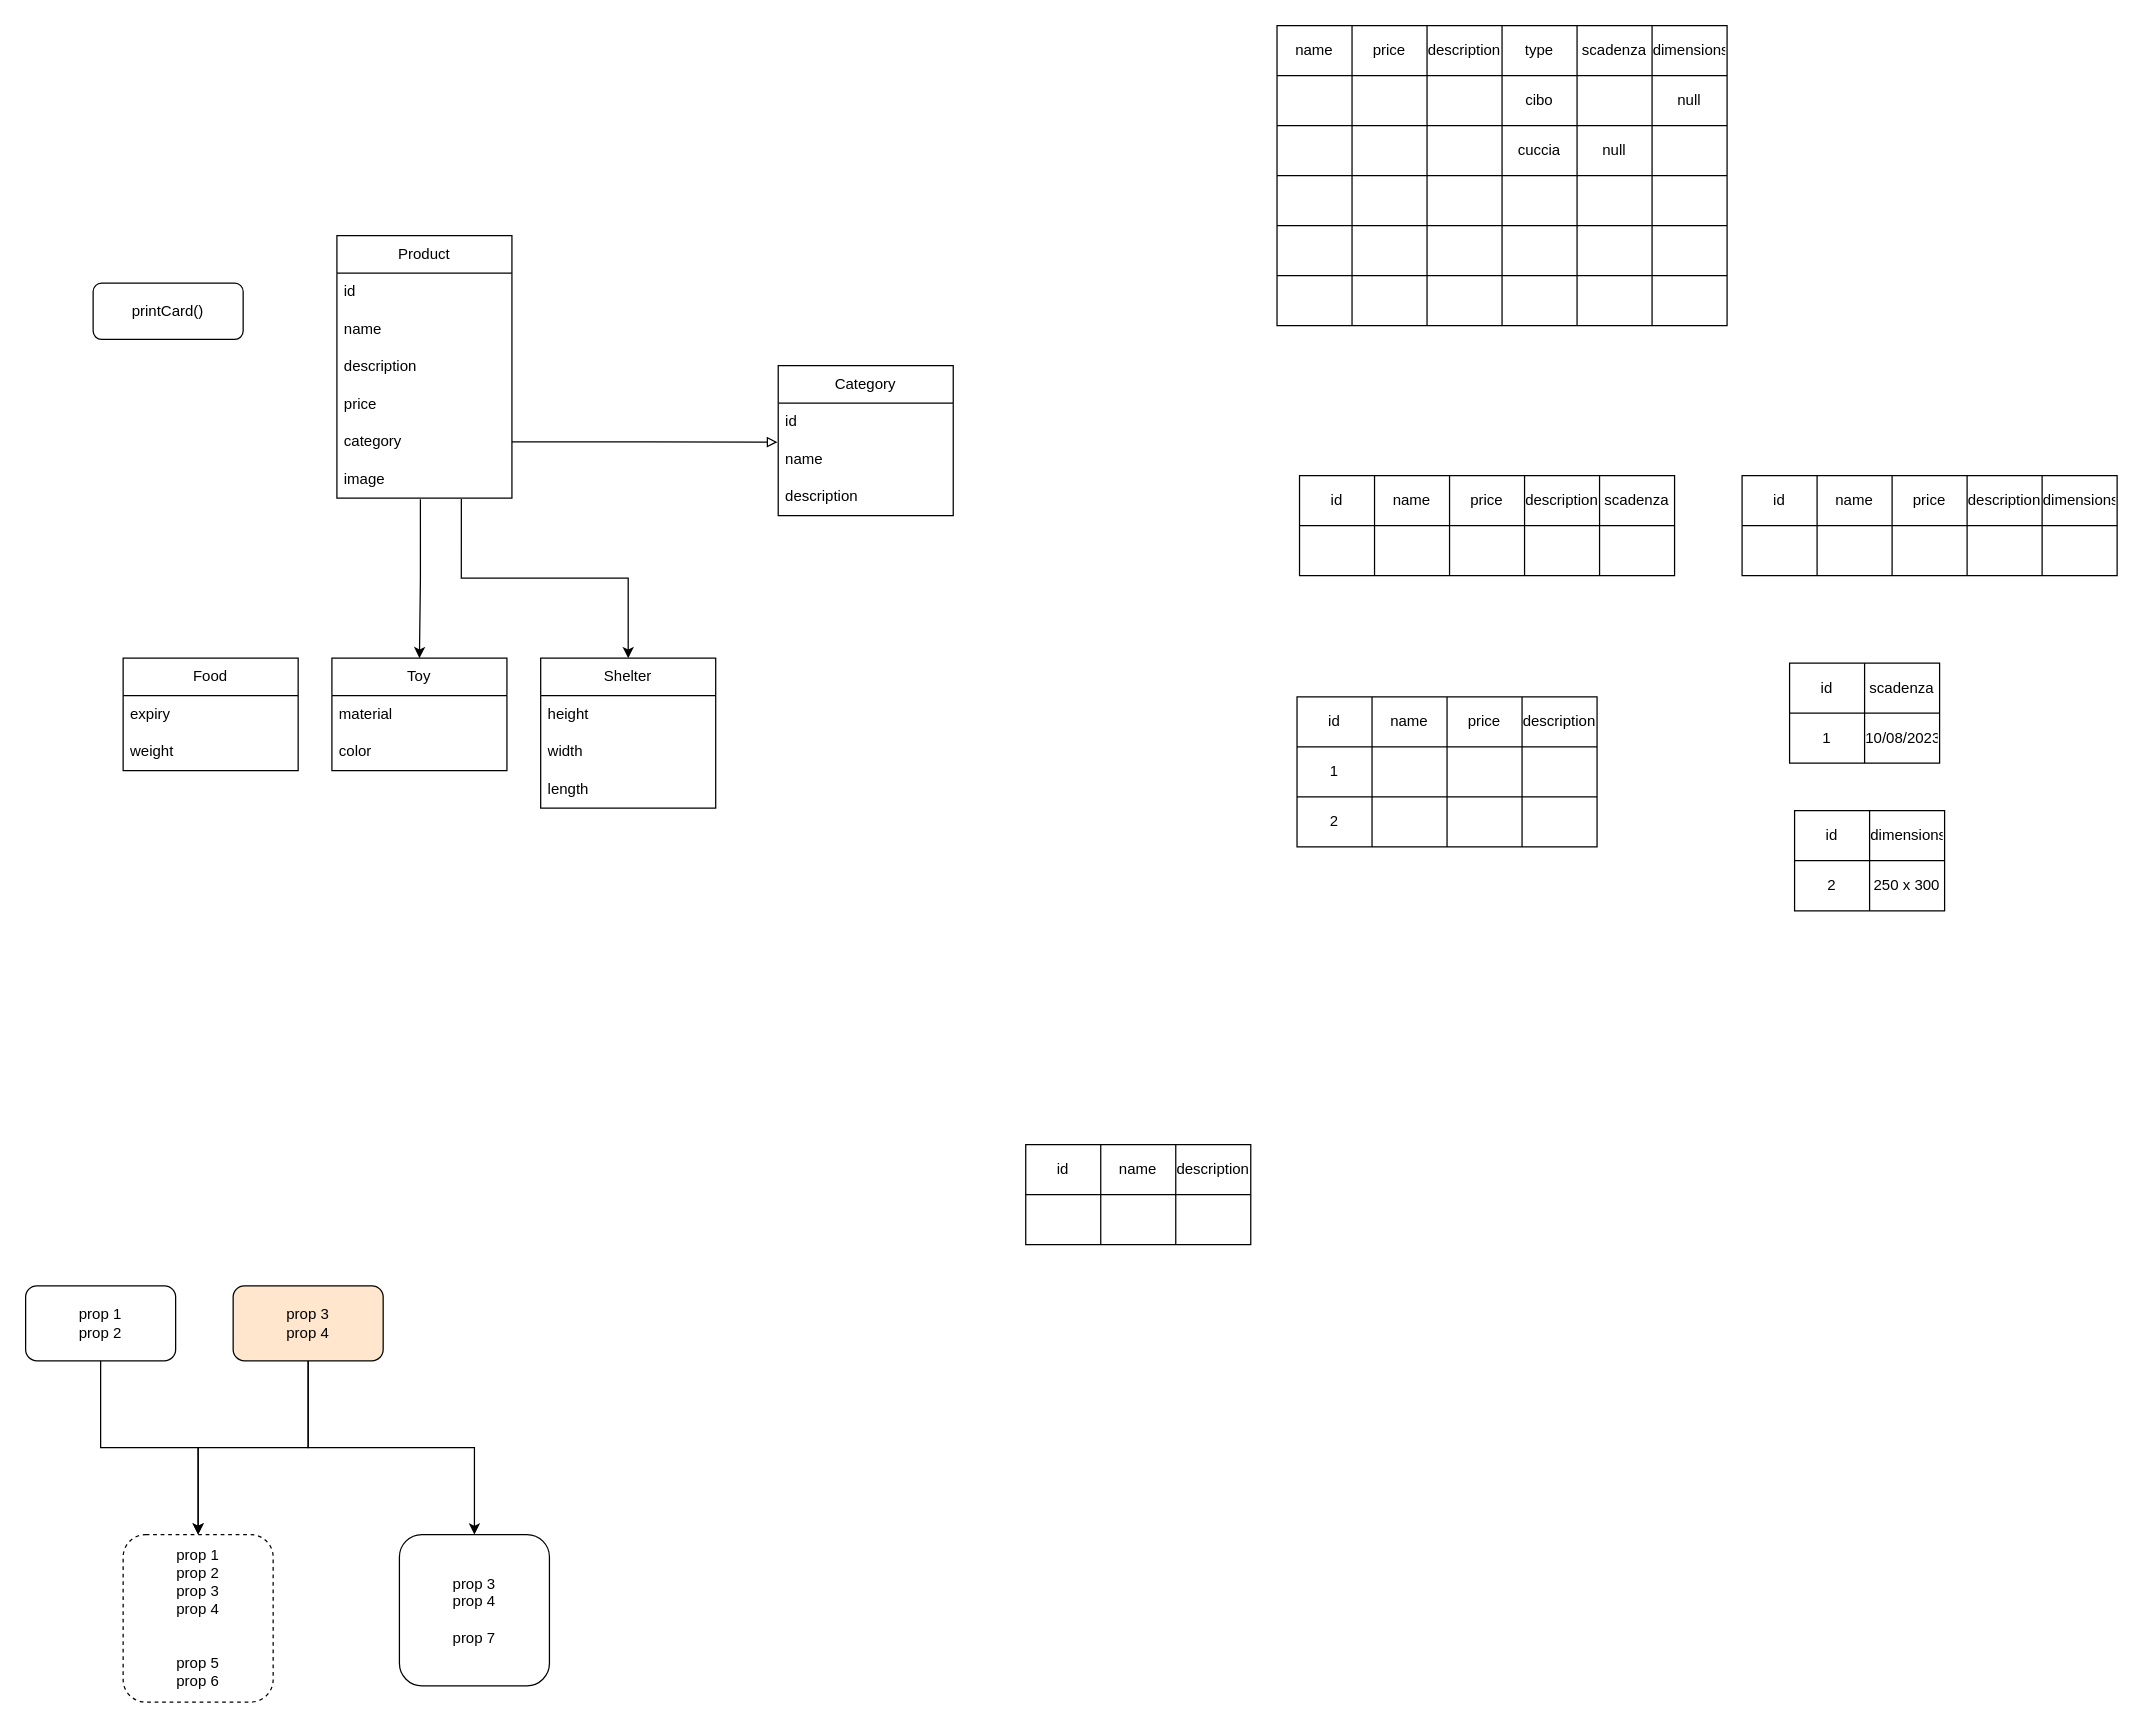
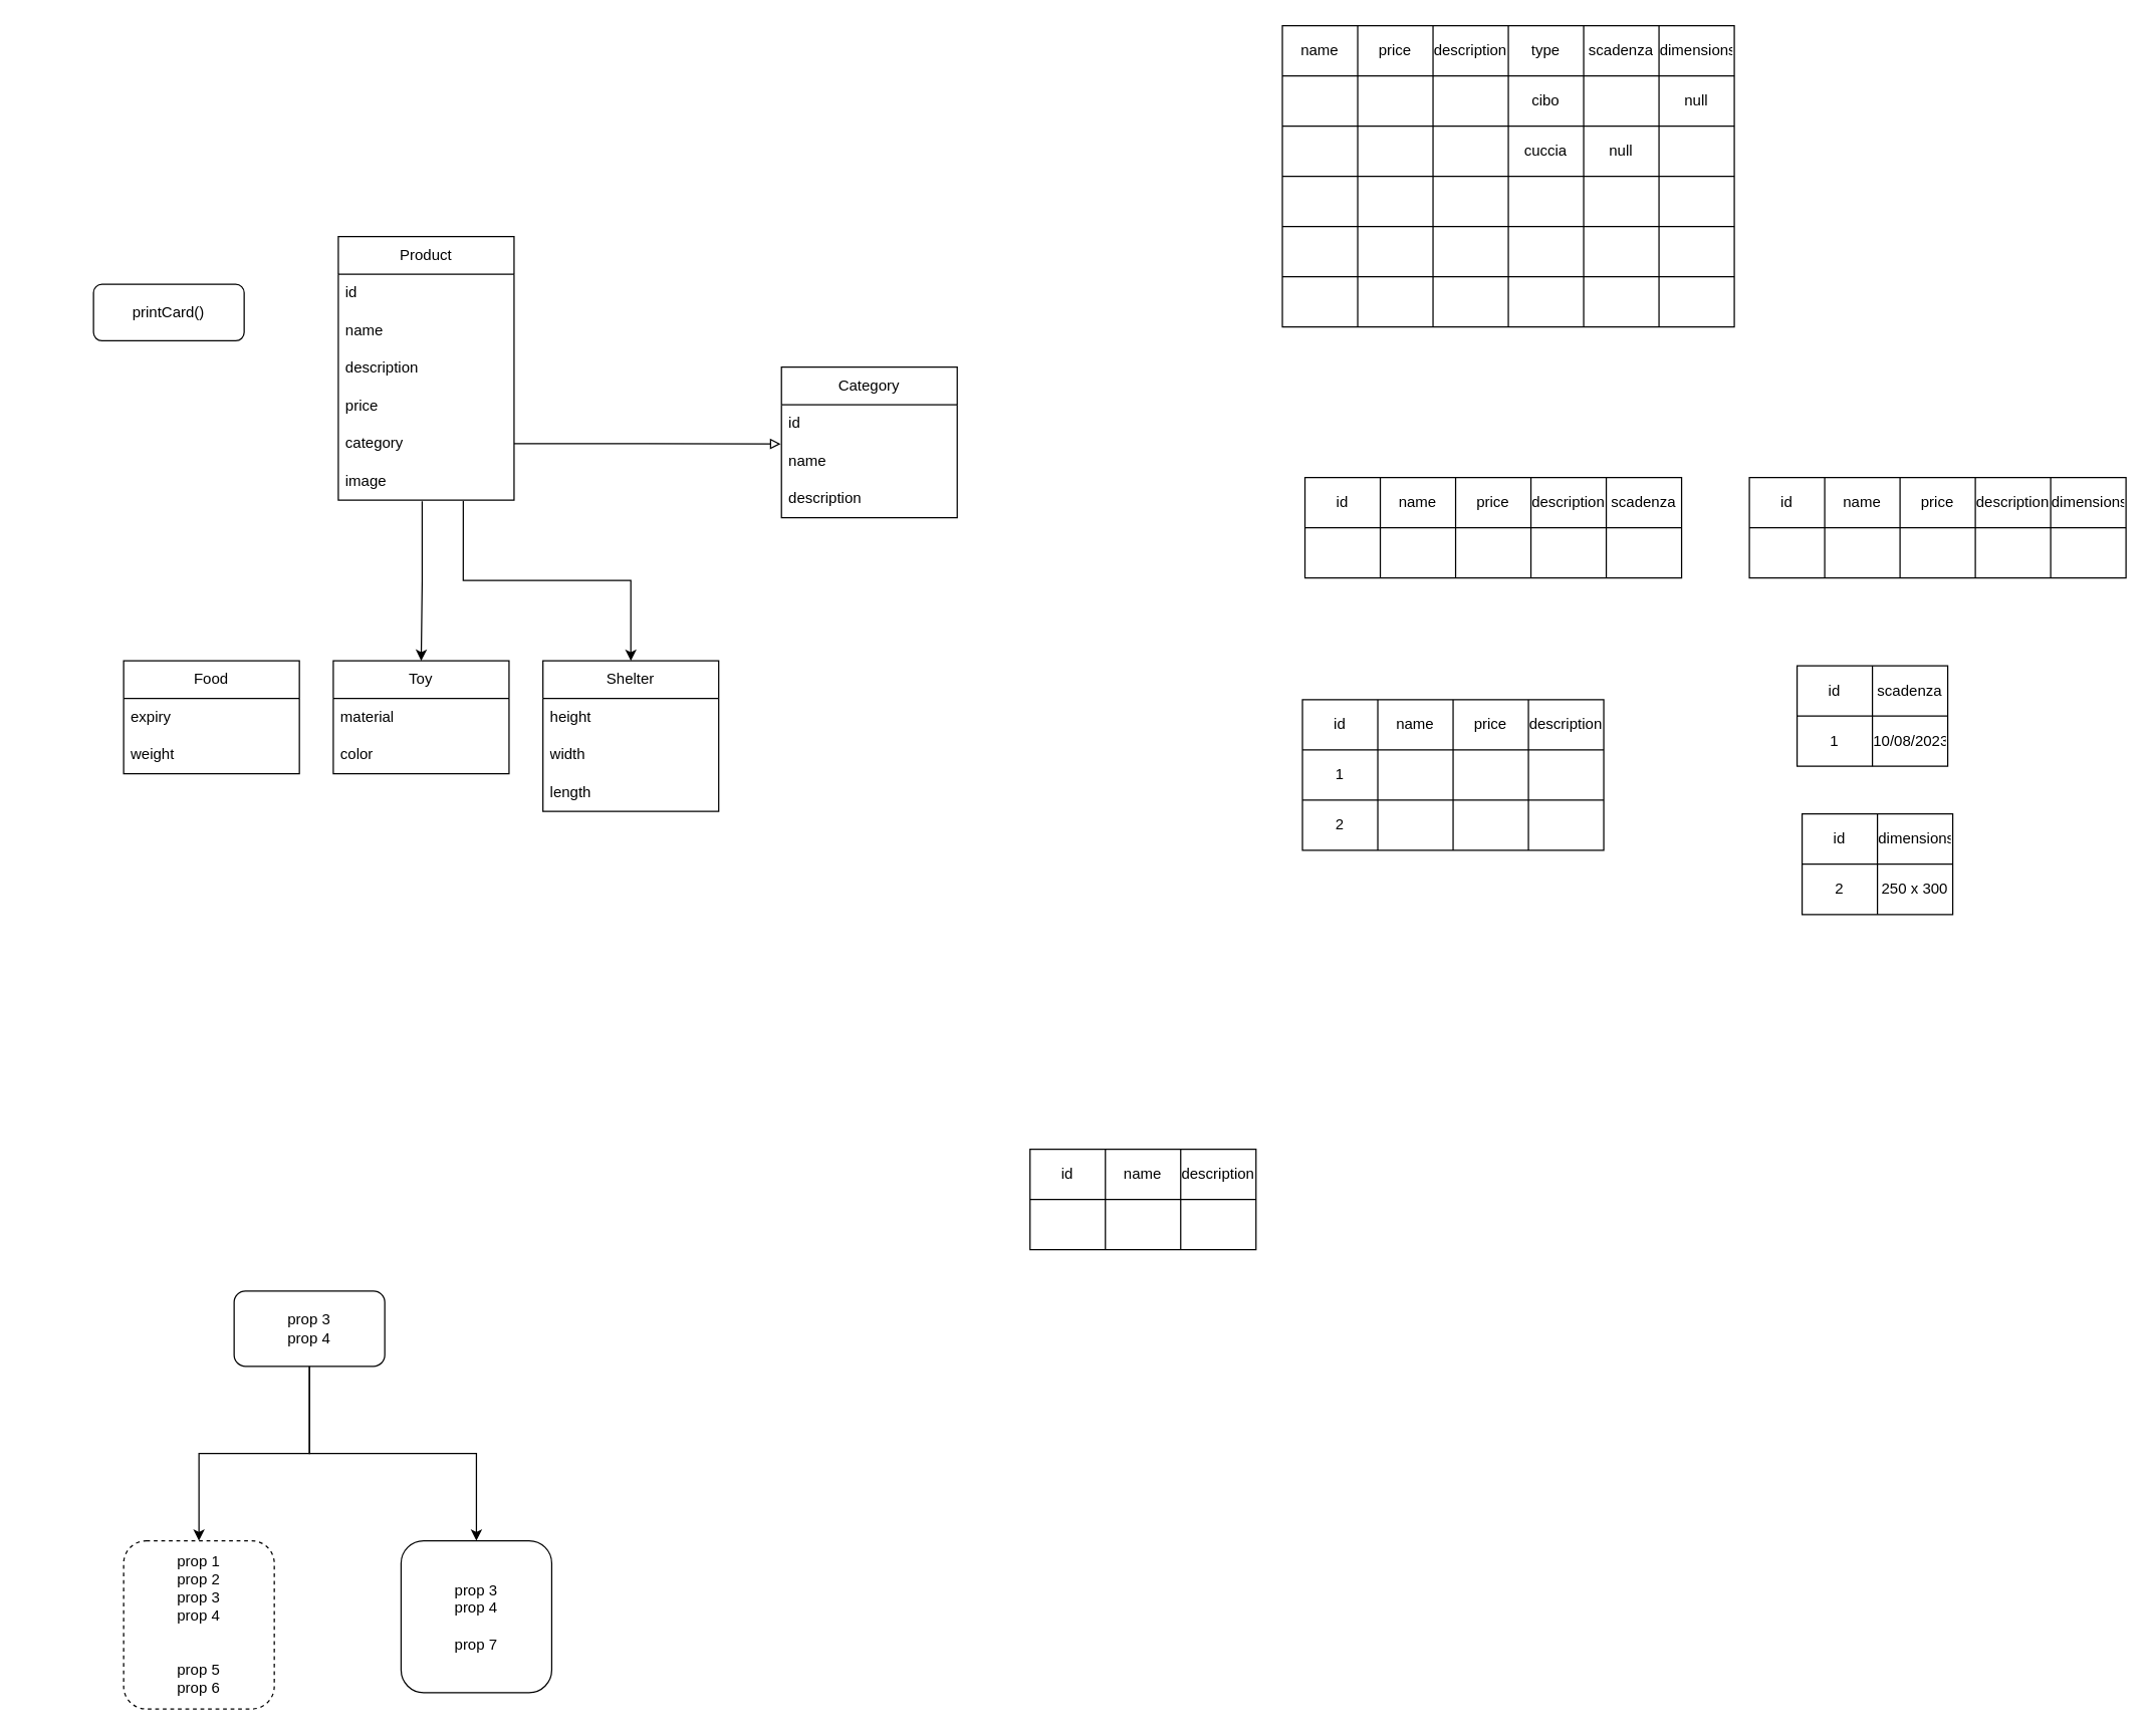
- <mxCell id="136" value="prop 1&lt;br&gt;prop 2" style="rounded=1;whiteSpace=wrap;html=1;" vertex="1" parent="1"><mxGeometry x="20" y="1028" width="120" height="60" as="geometry" /></mxCell>
- <mxCell id="139" value="prop 3&lt;br&gt;prop 4" style="rounded=1;whiteSpace=wrap;html=1;fillColor=#ffe6cc;" vertex="1" parent="1"><mxGeometry x="186" y="1028" width="120" height="60" as="geometry" /></mxCell>
+ <mxCell id="139" value="prop 3&lt;br&gt;prop 4" style="rounded=1;whiteSpace=wrap;html=1;" vertex="1" parent="1"><mxGeometry x="186" y="1028" width="120" height="60" as="geometry" /></mxCell>
- <mxCell id="135" style="edgeStyle=orthogonalEdgeStyle;rounded=0;orthogonalLoop=1;jettySize=auto;html=1;exitX=0.5;exitY=1;exitDx=0;exitDy=0;entryX=0.5;entryY=0;entryDx=0;entryDy=0;" edge="1" parent="1" source="136" target="140"><mxGeometry relative="1" as="geometry" /></mxCell>
